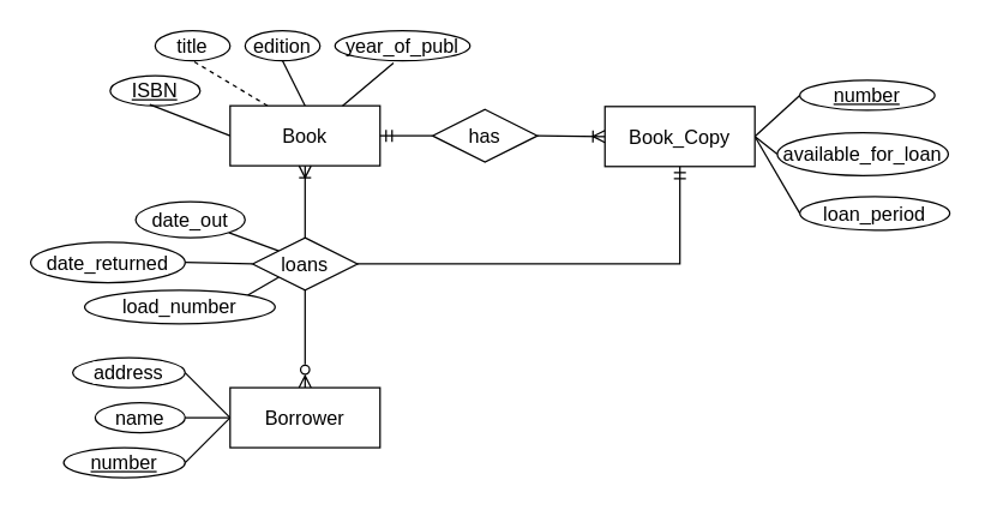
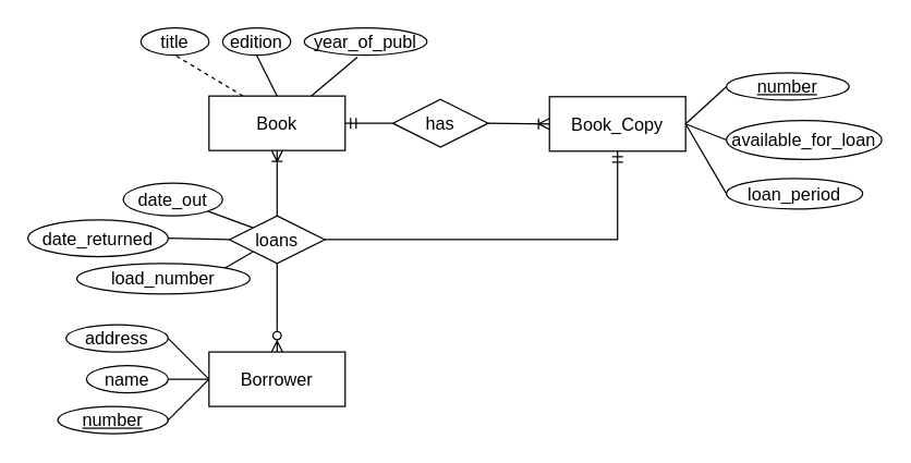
- <mxCell id="15" value="ISBN" style="ellipse;whiteSpace=wrap;html=1;align=center;fontStyle=4;fontSize=13;" vertex="1" parent="1"><mxGeometry x="73" y="50" width="60" height="20" as="geometry" /></mxCell>
- <mxCell id="16" style="rounded=0;orthogonalLoop=1;jettySize=auto;html=1;exitX=0;exitY=0.5;exitDx=0;exitDy=0;entryX=0.44;entryY=0.96;entryDx=0;entryDy=0;entryPerimeter=0;endArrow=none;endFill=0;fontSize=13;" edge="1" parent="1" source="4" target="15"><mxGeometry relative="1" as="geometry" /></mxCell>
- <mxCell id="28" value="available_for_loan" style="ellipse;whiteSpace=wrap;html=1;align=center;fontSize=13;" vertex="1" parent="1"><mxGeometry x="518" y="88" width="114" height="28.5" as="geometry" /></mxCell>
+ <mxCell id="28" value="available_for_loan" style="ellipse;whiteSpace=wrap;html=1;align=center;fontSize=13;" vertex="1" parent="1"><mxGeometry x="533" y="88" width="114" height="28.5" as="geometry" /></mxCell>
